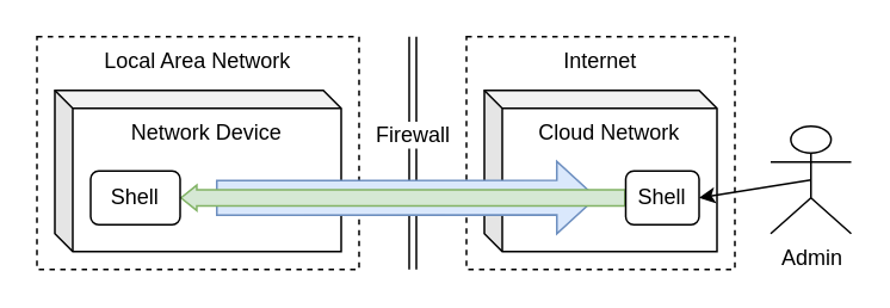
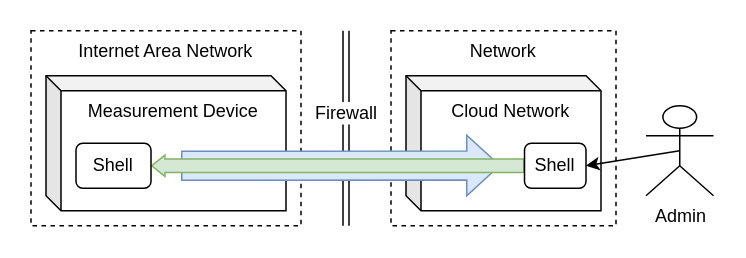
- <mxCell id="2" value="Local Area Network" style="rounded=0;whiteSpace=wrap;html=1;fillColor=none;dashed=1;verticalAlign=top;" parent="1" vertex="1"><mxGeometry x="20" y="20" width="180" height="130" as="geometry" /></mxCell>
+ <mxCell id="2" value="Internet Area Network" style="rounded=0;whiteSpace=wrap;html=1;fillColor=none;dashed=1;verticalAlign=top;" parent="1" vertex="1"><mxGeometry x="20" y="20" width="180" height="130" as="geometry" /></mxCell>
- <mxCell id="4" value="Internet" style="rounded=0;whiteSpace=wrap;html=1;fillColor=none;dashed=1;verticalAlign=top;" parent="1" vertex="1"><mxGeometry x="260" y="20" width="150" height="130" as="geometry" /></mxCell>
+ <mxCell id="4" value="Network" style="rounded=0;whiteSpace=wrap;html=1;fillColor=none;dashed=1;verticalAlign=top;" parent="1" vertex="1"><mxGeometry x="260" y="20" width="150" height="130" as="geometry" /></mxCell>
- <mxCell id="3" value="Network Device" style="shape=cube;whiteSpace=wrap;html=1;boundedLbl=1;backgroundOutline=1;darkOpacity=0.05;darkOpacity2=0.1;fillColor=default;size=10;verticalAlign=top;" parent="1" vertex="1"><mxGeometry x="30" y="50" width="160" height="90" as="geometry" /></mxCell>
+ <mxCell id="3" value="Measurement Device" style="shape=cube;whiteSpace=wrap;html=1;boundedLbl=1;backgroundOutline=1;darkOpacity=0.05;darkOpacity2=0.1;fillColor=default;size=10;verticalAlign=top;" parent="1" vertex="1"><mxGeometry x="30" y="50" width="160" height="90" as="geometry" /></mxCell>
